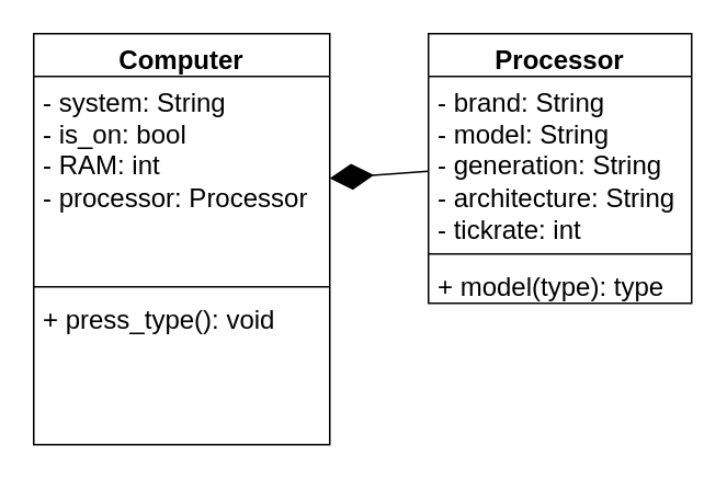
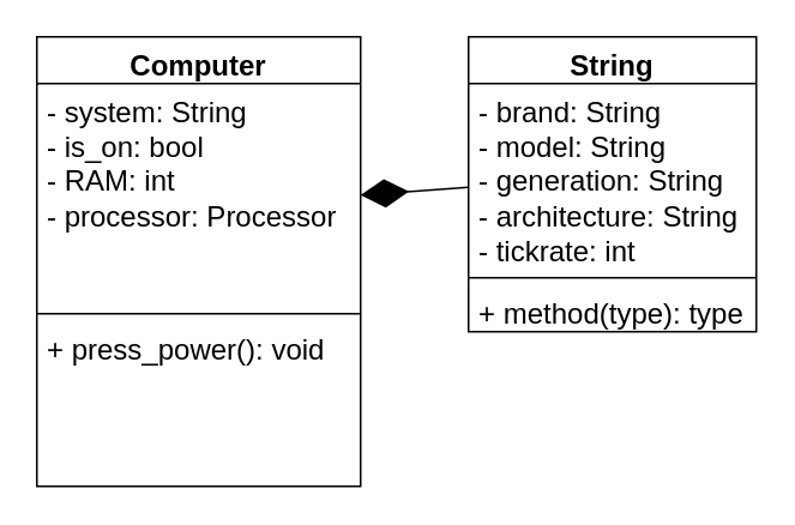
- <mxCell id="6" value="Processor" style="swimlane;fontStyle=1;align=center;verticalAlign=top;childLayout=stackLayout;horizontal=1;startSize=26;horizontalStack=0;resizeParent=1;resizeParentMax=0;resizeLast=0;collapsible=1;marginBottom=0;whiteSpace=wrap;html=1;fontSize=16;" vertex="1" parent="1"><mxGeometry x="260" y="20" width="160" height="164" as="geometry" /></mxCell>
+ <mxCell id="6" value="String" style="swimlane;fontStyle=1;align=center;verticalAlign=top;childLayout=stackLayout;horizontal=1;startSize=26;horizontalStack=0;resizeParent=1;resizeParentMax=0;resizeLast=0;collapsible=1;marginBottom=0;whiteSpace=wrap;html=1;fontSize=16;" vertex="1" parent="1"><mxGeometry x="260" y="20" width="160" height="164" as="geometry" /></mxCell>
- <mxCell id="9" value="+ model(type): type" style="text;strokeColor=none;fillColor=none;align=left;verticalAlign=top;spacingLeft=4;spacingRight=4;overflow=hidden;rotatable=0;points=[[0,0.5],[1,0.5]];portConstraint=eastwest;whiteSpace=wrap;html=1;fontSize=16;" vertex="1" parent="6"><mxGeometry y="138" width="160" height="26" as="geometry" /></mxCell>
+ <mxCell id="9" value="+ method(type): type" style="text;strokeColor=none;fillColor=none;align=left;verticalAlign=top;spacingLeft=4;spacingRight=4;overflow=hidden;rotatable=0;points=[[0,0.5],[1,0.5]];portConstraint=eastwest;whiteSpace=wrap;html=1;fontSize=16;" vertex="1" parent="6"><mxGeometry y="138" width="160" height="26" as="geometry" /></mxCell>
- <mxCell id="5" value="+ press_type(): void" style="text;strokeColor=none;fillColor=none;align=left;verticalAlign=top;spacingLeft=4;spacingRight=4;overflow=hidden;rotatable=0;points=[[0,0.5],[1,0.5]];portConstraint=eastwest;whiteSpace=wrap;html=1;fontSize=16;" vertex="1" parent="2"><mxGeometry y="158" width="180" height="92" as="geometry" /></mxCell>
+ <mxCell id="5" value="+ press_power(): void" style="text;strokeColor=none;fillColor=none;align=left;verticalAlign=top;spacingLeft=4;spacingRight=4;overflow=hidden;rotatable=0;points=[[0,0.5],[1,0.5]];portConstraint=eastwest;whiteSpace=wrap;html=1;fontSize=16;" vertex="1" parent="2"><mxGeometry y="158" width="180" height="92" as="geometry" /></mxCell>
